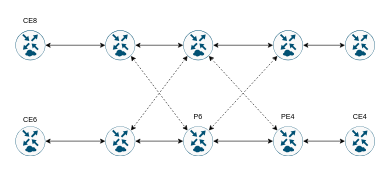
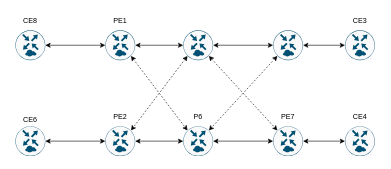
+ <mxCell id="9" value="PE1" style="text;html=1;align=center;verticalAlign=middle;whiteSpace=wrap;rounded=0;" parent="7" vertex="1"><mxGeometry width="60" height="30" as="geometry" /></mxCell>
+ <mxCell id="27" value="CE3" style="text;html=1;align=center;verticalAlign=middle;whiteSpace=wrap;rounded=0;" parent="25" vertex="1"><mxGeometry width="60" height="30" as="geometry" /></mxCell>
+ <mxCell id="15" value="PE2" style="text;html=1;align=center;verticalAlign=middle;whiteSpace=wrap;rounded=0;" parent="13" vertex="1"><mxGeometry width="60" height="30" as="geometry" /></mxCell>
- <mxCell id="21" value="PE4" style="text;html=1;align=center;verticalAlign=middle;whiteSpace=wrap;rounded=0;" parent="19" vertex="1"><mxGeometry width="60" height="30" as="geometry" /></mxCell>
+ <mxCell id="21" value="PE7" style="text;html=1;align=center;verticalAlign=middle;whiteSpace=wrap;rounded=0;" parent="19" vertex="1"><mxGeometry width="60" height="30" as="geometry" /></mxCell>
